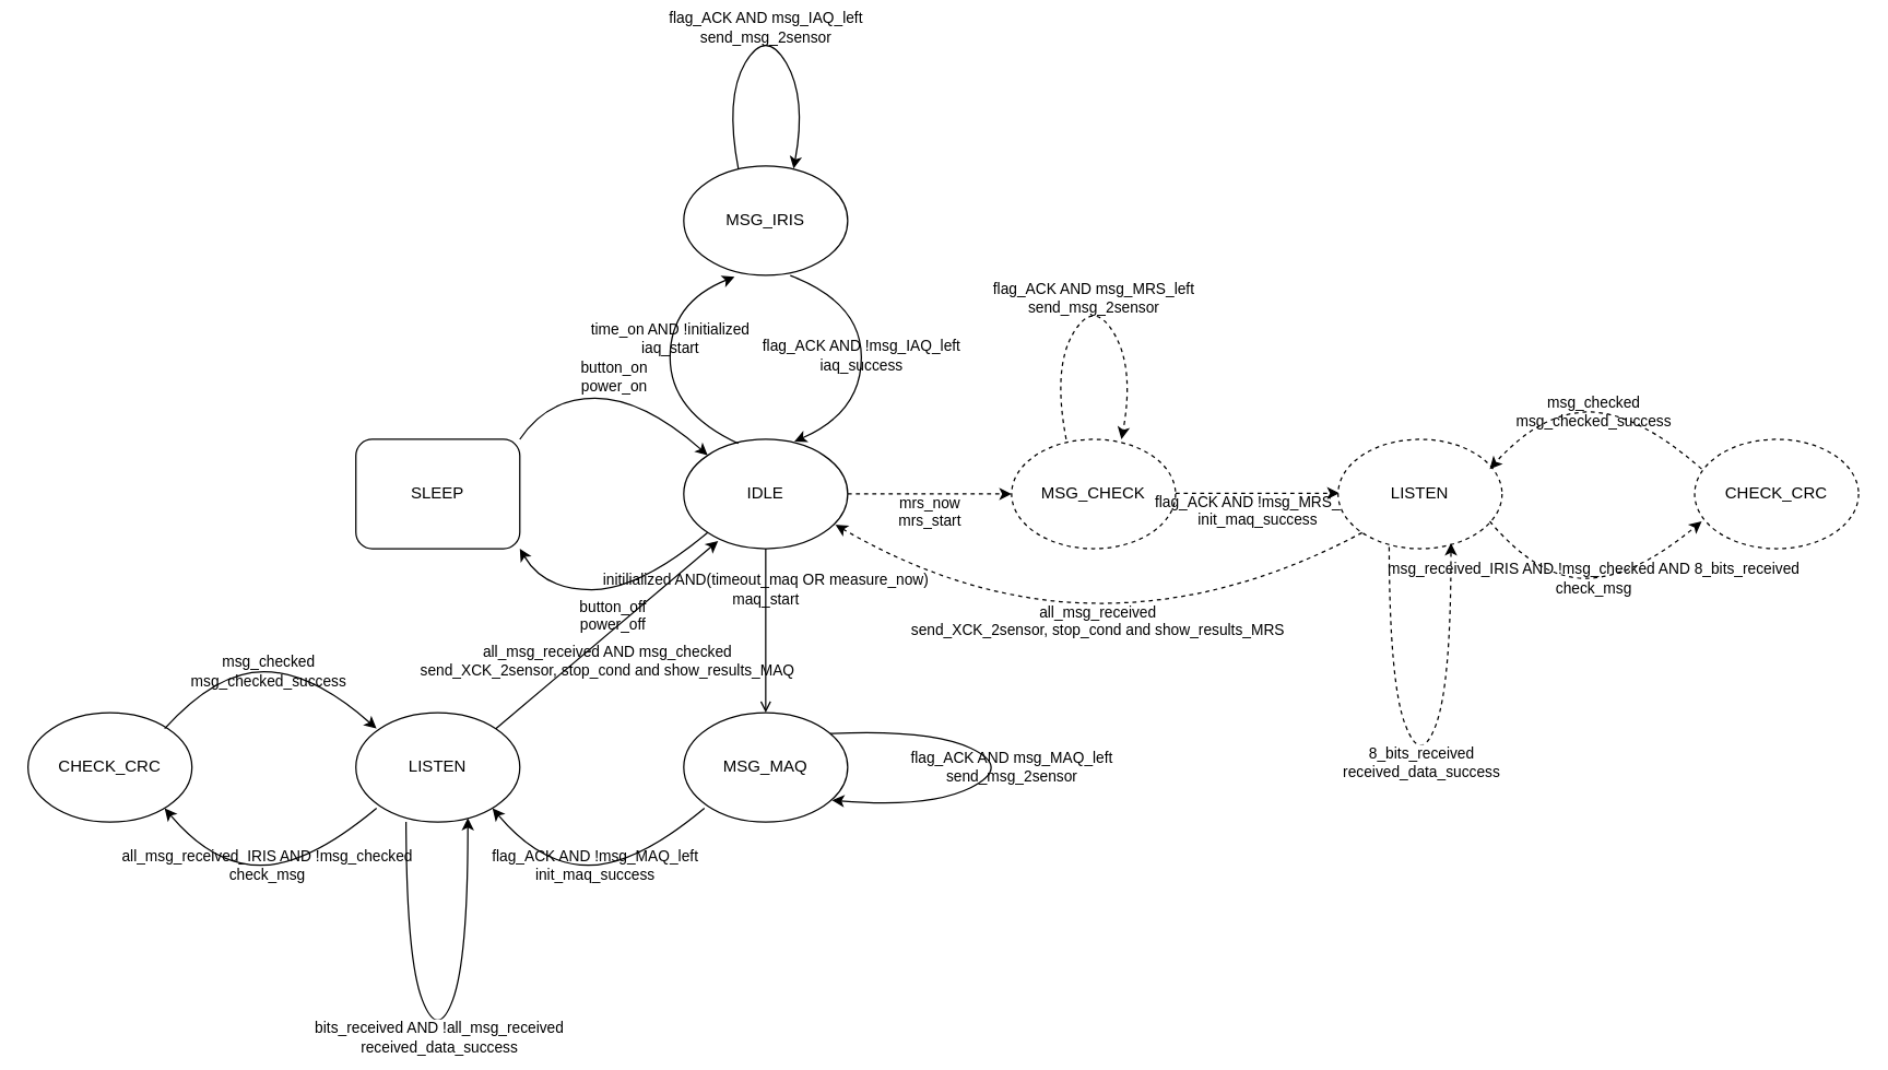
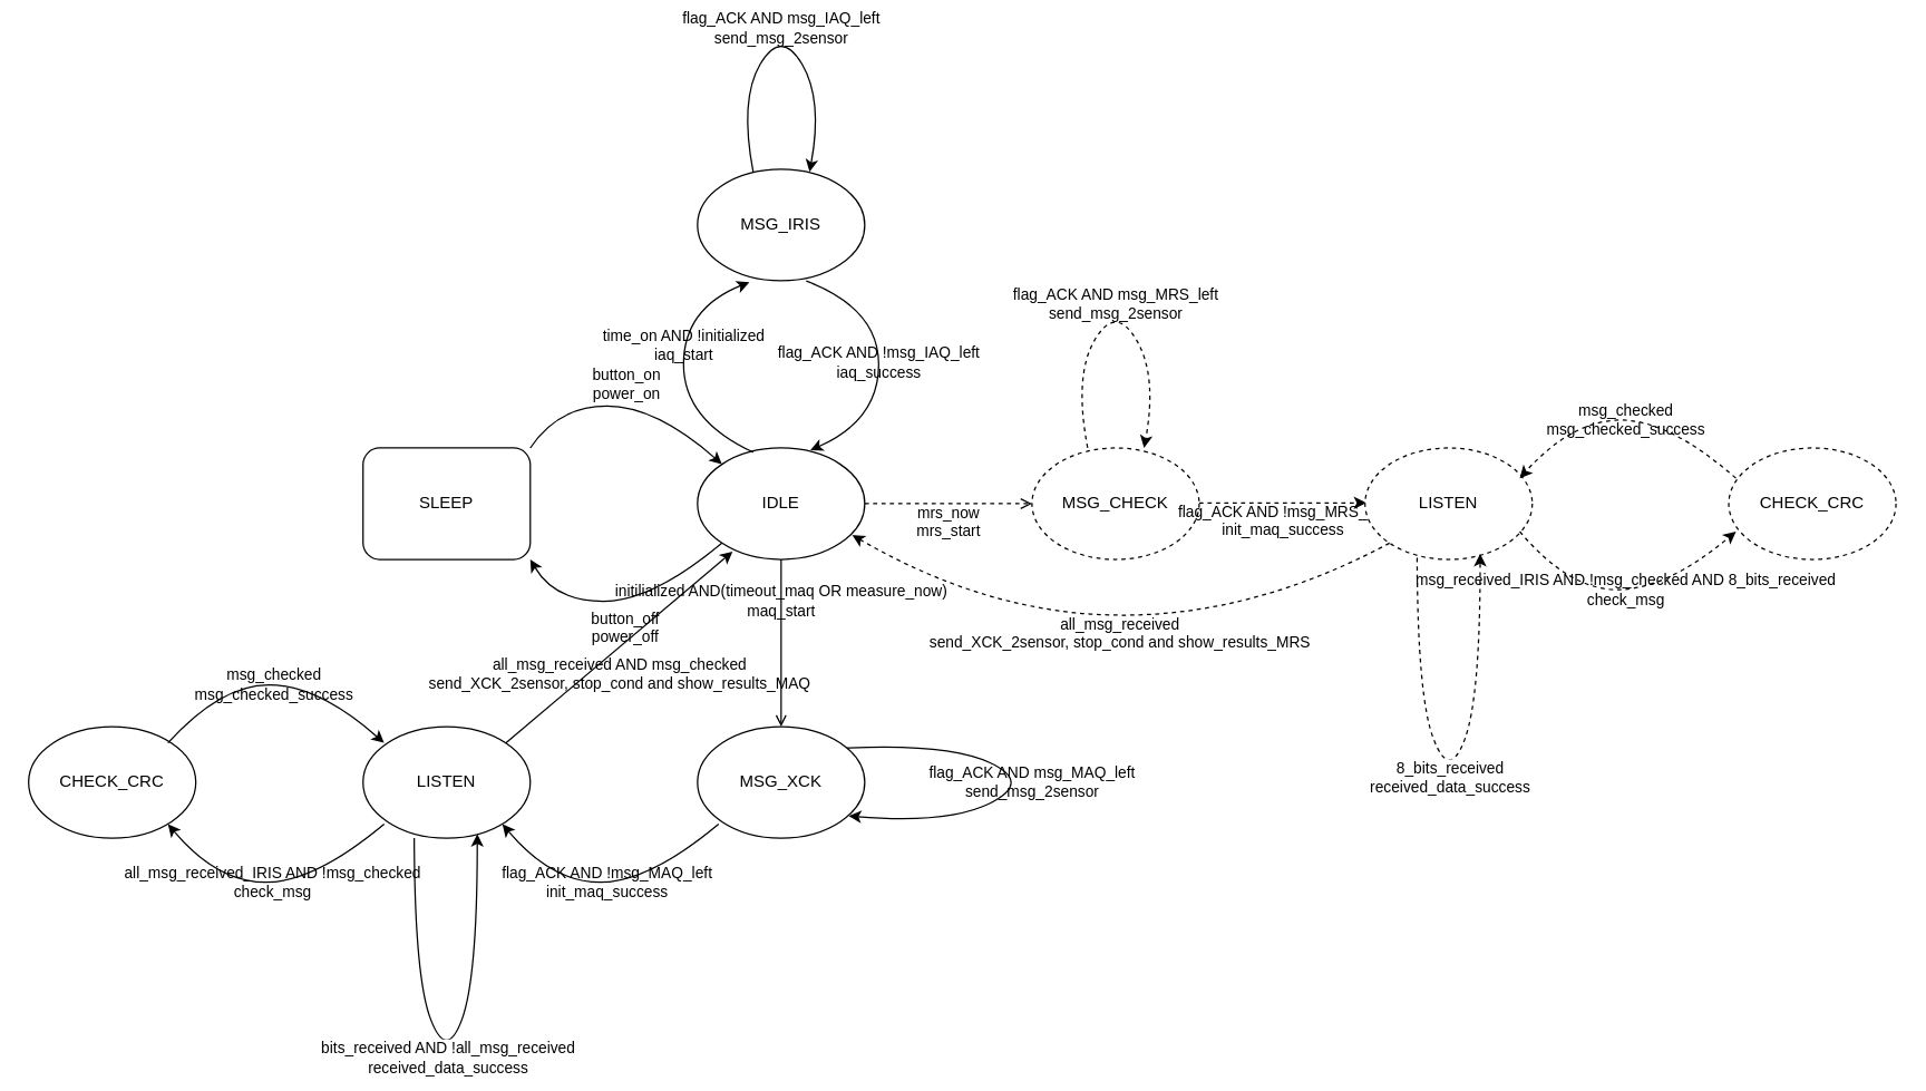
- <mxCell id="19" value="&lt;br&gt;&lt;br&gt;&lt;span style=&quot;font-family: &amp;quot;helvetica&amp;quot; ; font-size: 11px ; font-style: normal ; font-weight: 400 ; letter-spacing: normal ; text-align: center ; text-indent: 0px ; text-transform: none ; word-spacing: 0px ; float: none ; display: inline&quot;&gt;mrs_now&lt;/span&gt;&lt;br style=&quot;font-family: &amp;quot;helvetica&amp;quot; ; font-size: 11px ; font-style: normal ; font-weight: 400 ; letter-spacing: normal ; text-align: center ; text-indent: 0px ; text-transform: none ; word-spacing: 0px&quot;&gt;&lt;span style=&quot;font-family: &amp;quot;helvetica&amp;quot; ; font-size: 11px ; font-style: normal ; font-weight: 400 ; letter-spacing: normal ; text-align: center ; text-indent: 0px ; text-transform: none ; word-spacing: 0px ; float: none ; display: inline&quot;&gt;mrs_start&lt;/span&gt;&lt;br&gt;" style="endArrow=classic;html=1;exitX=1;exitY=0.5;exitDx=0;exitDy=0;entryX=0;entryY=0.5;entryDx=0;entryDy=0;labelBackgroundColor=none;dashed=1;" parent="1" source="3" target="17" edge="1"><mxGeometry width="50" height="50" relative="1" as="geometry"><mxPoint x="620" y="521" as="sourcePoint" /><mxPoint x="670" y="471" as="targetPoint" /></mxGeometry></mxCell>
+ <mxCell id="19" value="&lt;br&gt;&lt;br&gt;&lt;span style=&quot;font-family: &amp;quot;helvetica&amp;quot; ; font-size: 11px ; font-style: normal ; font-weight: 400 ; letter-spacing: normal ; text-align: center ; text-indent: 0px ; text-transform: none ; word-spacing: 0px ; float: none ; display: inline&quot;&gt;mrs_now&lt;/span&gt;&lt;br style=&quot;font-family: &amp;quot;helvetica&amp;quot; ; font-size: 11px ; font-style: normal ; font-weight: 400 ; letter-spacing: normal ; text-align: center ; text-indent: 0px ; text-transform: none ; word-spacing: 0px&quot;&gt;&lt;span style=&quot;font-family: &amp;quot;helvetica&amp;quot; ; font-size: 11px ; font-style: normal ; font-weight: 400 ; letter-spacing: normal ; text-align: center ; text-indent: 0px ; text-transform: none ; word-spacing: 0px ; float: none ; display: inline&quot;&gt;mrs_start&lt;/span&gt;&lt;br&gt;" style="endArrow=open;html=1;exitX=1;exitY=0.5;exitDx=0;exitDy=0;entryX=0;entryY=0.5;entryDx=0;entryDy=0;labelBackgroundColor=none;dashed=1;" parent="1" source="3" target="17" edge="1"><mxGeometry width="50" height="50" relative="1" as="geometry"><mxPoint x="620" y="521" as="sourcePoint" /><mxPoint x="670" y="471" as="targetPoint" /></mxGeometry></mxCell>
- <mxCell id="10" value="MSG_MAQ" style="ellipse;whiteSpace=wrap;html=1;" parent="1" vertex="1"><mxGeometry x="500" y="521" width="120" height="80" as="geometry" /></mxCell>
+ <mxCell id="10" value="MSG_XCK" style="ellipse;whiteSpace=wrap;html=1;" parent="1" vertex="1"><mxGeometry x="500" y="521" width="120" height="80" as="geometry" /></mxCell>
